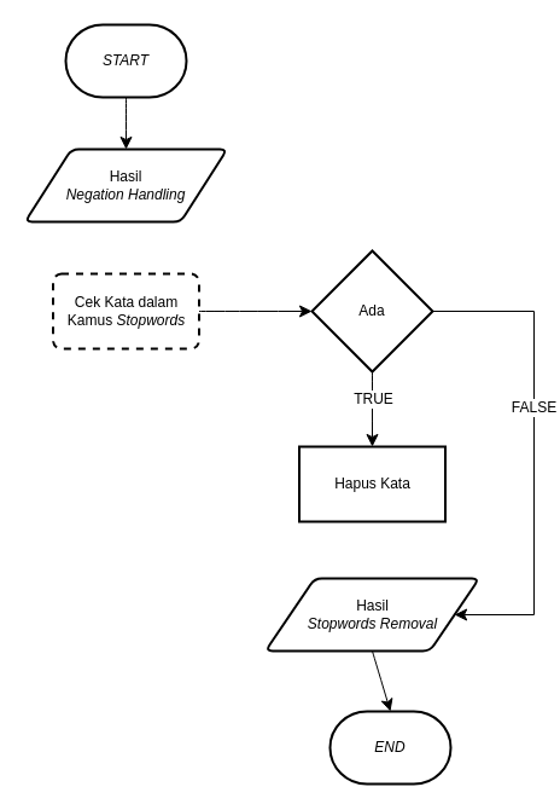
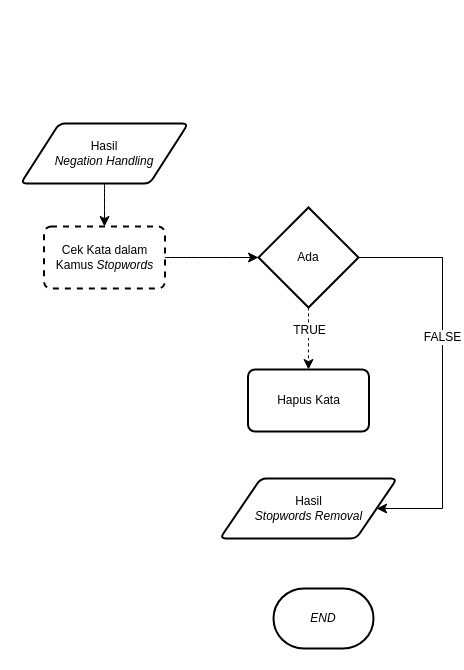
- <mxCell id="3" value="&lt;i&gt;START&lt;/i&gt;" style="strokeWidth=2;html=1;shape=mxgraph.flowchart.terminator;whiteSpace=wrap;" vertex="1" parent="1"><mxGeometry x="54" y="20" width="100" height="60" as="geometry" /></mxCell>
- <mxCell id="2" style="edgeStyle=none;curved=1;rounded=0;orthogonalLoop=1;jettySize=auto;html=1;exitX=0.5;exitY=1;exitDx=0;exitDy=0;exitPerimeter=0;entryX=0.5;entryY=0;entryDx=0;entryDy=0;fontSize=12;startSize=8;endSize=8;" edge="1" parent="1" source="3" target="6"><mxGeometry relative="1" as="geometry" /></mxCell>
+ <mxCell id="5" style="edgeStyle=none;curved=1;rounded=0;orthogonalLoop=1;jettySize=auto;html=1;exitX=0.5;exitY=1;exitDx=0;exitDy=0;entryX=0.5;entryY=0;entryDx=0;entryDy=0;fontSize=12;startSize=8;endSize=8;" edge="1" parent="1" source="6" target="7"><mxGeometry relative="1" as="geometry" /></mxCell>
- <mxCell id="8" style="edgeStyle=none;curved=1;rounded=0;orthogonalLoop=1;jettySize=auto;html=1;exitX=0.5;exitY=1;exitDx=0;exitDy=0;exitPerimeter=0;entryX=0.5;entryY=0;entryDx=0;entryDy=0;fontSize=12;startSize=8;endSize=8;" edge="1" parent="1" source="12" target="14"><mxGeometry relative="1" as="geometry" /></mxCell>
+ <mxCell id="8" style="edgeStyle=none;curved=1;rounded=0;orthogonalLoop=1;jettySize=auto;html=1;exitX=0.5;exitY=1;exitDx=0;exitDy=0;exitPerimeter=0;entryX=0.5;entryY=0;entryDx=0;entryDy=0;fontSize=12;startSize=8;endSize=8;dashed=1;" edge="1" parent="1" source="12" target="14"><mxGeometry relative="1" as="geometry" /></mxCell>
- <mxCell id="14" value="Hapus Kata" style="whiteSpace=wrap;html=1;absoluteArcSize=1;arcSize=14;strokeWidth=2;rounded=0;" vertex="1" parent="1"><mxGeometry x="247.5" y="369" width="121" height="62" as="geometry" /></mxCell>
+ <mxCell id="14" value="Hapus Kata" style="rounded=1;whiteSpace=wrap;html=1;absoluteArcSize=1;arcSize=14;strokeWidth=2;" vertex="1" parent="1"><mxGeometry x="247.5" y="369" width="121" height="62" as="geometry" /></mxCell>
- <mxCell id="16" style="edgeStyle=none;curved=1;rounded=0;orthogonalLoop=1;jettySize=auto;html=1;exitX=0.5;exitY=1;exitDx=0;exitDy=0;entryX=0.5;entryY=0;entryDx=0;entryDy=0;entryPerimeter=0;fontSize=12;startSize=8;endSize=8;" edge="1" parent="1" source="15" target="4"><mxGeometry relative="1" as="geometry" /></mxCell>
